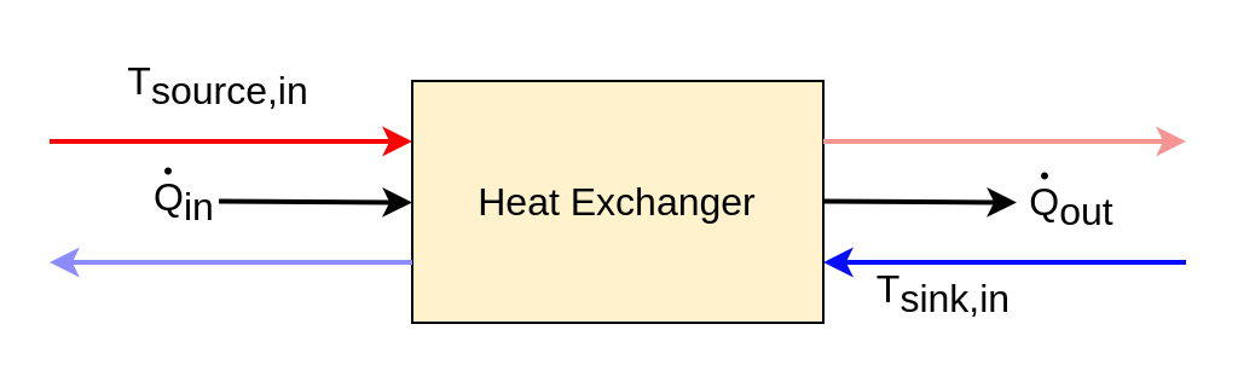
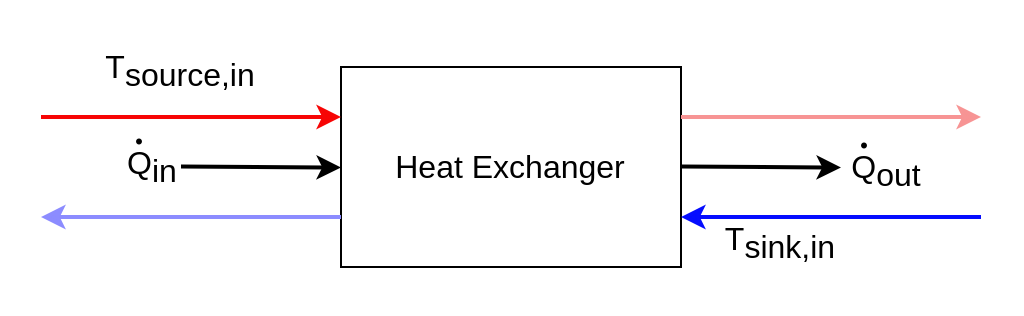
- <mxCell id="2" value="&lt;font style=&quot;font-size: 16px;&quot;&gt;Heat Exchanger&lt;/font&gt;" style="rounded=0;whiteSpace=wrap;html=1;fontSize=16;fillColor=#fff2cc;" parent="1" vertex="1"><mxGeometry x="170" y="33" width="170" height="100" as="geometry" /></mxCell>
+ <mxCell id="2" value="&lt;font style=&quot;font-size: 16px;&quot;&gt;Heat Exchanger&lt;/font&gt;" style="rounded=0;whiteSpace=wrap;html=1;fontSize=16;" parent="1" vertex="1"><mxGeometry x="170" y="33" width="170" height="100" as="geometry" /></mxCell>
